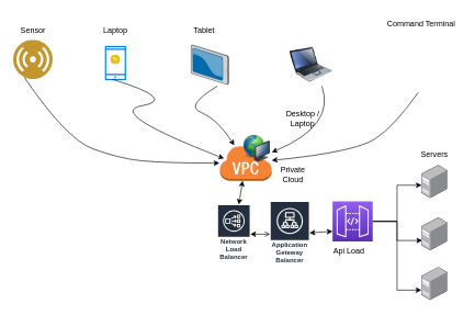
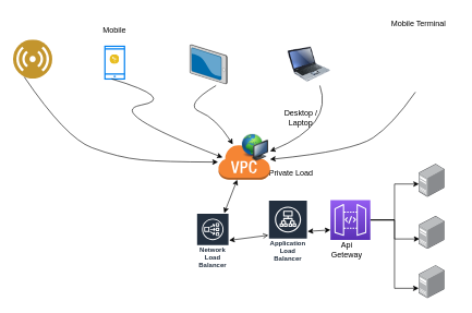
- <mxCell id="6" value="Command Terminal" style="text;html=1;strokeColor=none;fillColor=none;align=center;verticalAlign=middle;whiteSpace=wrap;rounded=0;" parent="1" vertex="1"><mxGeometry x="580" y="20" width="120" height="30" as="geometry" /></mxCell>
+ <mxCell id="6" value="Mobile Terminal" style="text;html=1;strokeColor=none;fillColor=none;align=center;verticalAlign=middle;whiteSpace=wrap;rounded=0;" parent="1" vertex="1"><mxGeometry x="580" y="20" width="120" height="30" as="geometry" /></mxCell>
- <mxCell id="11" value="Sensor" style="text;html=1;strokeColor=none;fillColor=none;align=center;verticalAlign=middle;whiteSpace=wrap;rounded=0;" parent="1" vertex="1"><mxGeometry x="20" y="30" width="60" height="30" as="geometry" /></mxCell>
- <mxCell id="12" value="Laptop" style="text;html=1;strokeColor=none;fillColor=none;align=center;verticalAlign=middle;whiteSpace=wrap;rounded=0;" parent="1" vertex="1"><mxGeometry x="145" y="30" width="60" height="30" as="geometry" /></mxCell>
+ <mxCell id="12" value="Mobile" style="text;html=1;strokeColor=none;fillColor=none;align=center;verticalAlign=middle;whiteSpace=wrap;rounded=0;" parent="1" vertex="1"><mxGeometry x="145" y="30" width="60" height="30" as="geometry" /></mxCell>
- <mxCell id="13" value="Tablet" style="text;html=1;strokeColor=none;fillColor=none;align=center;verticalAlign=middle;whiteSpace=wrap;rounded=0;" parent="1" vertex="1"><mxGeometry x="280" y="30" width="60" height="30" as="geometry" /></mxCell>
- <mxCell id="29" value="Servers" style="text;html=1;strokeColor=none;fillColor=none;align=center;verticalAlign=middle;whiteSpace=wrap;rounded=0;" parent="1" vertex="1"><mxGeometry x="630" y="220" width="60" height="30" as="geometry" /></mxCell>
- <mxCell id="30" value="Private Cloud" style="text;html=1;strokeColor=none;fillColor=none;align=center;verticalAlign=middle;whiteSpace=wrap;rounded=0;" parent="1" vertex="1"><mxGeometry x="410" y="250" width="70" height="30" as="geometry" /></mxCell>
+ <mxCell id="30" value="Private Load" style="text;html=1;strokeColor=none;fillColor=none;align=center;verticalAlign=middle;whiteSpace=wrap;rounded=0;" parent="1" vertex="1"><mxGeometry x="410" y="250" width="70" height="30" as="geometry" /></mxCell>
- <mxCell id="16" value="Network Load Balancer" style="sketch=0;outlineConnect=0;fontColor=#232F3E;gradientColor=none;strokeColor=#ffffff;fillColor=#232F3E;dashed=0;verticalLabelPosition=middle;verticalAlign=bottom;align=center;html=1;whiteSpace=wrap;fontSize=10;fontStyle=1;spacing=3;shape=mxgraph.aws4.productIcon;prIcon=mxgraph.aws4.network_load_balancer;" parent="1" vertex="1"><mxGeometry x="330" y="310" width="50" height="90" as="geometry" /></mxCell>
+ <mxCell id="16" value="Network Load Balancer" style="sketch=0;outlineConnect=0;fontColor=#232F3E;gradientColor=none;strokeColor=#ffffff;fillColor=#232F3E;dashed=0;verticalLabelPosition=middle;verticalAlign=bottom;align=center;html=1;whiteSpace=wrap;fontSize=10;fontStyle=1;spacing=3;shape=mxgraph.aws4.productIcon;prIcon=mxgraph.aws4.network_load_balancer;" parent="1" vertex="1"><mxGeometry x="300" y="325" width="50" height="90" as="geometry" /></mxCell>
- <mxCell id="21" value="Api Load" style="text;html=1;strokeColor=none;fillColor=none;align=center;verticalAlign=middle;whiteSpace=wrap;rounded=0;" parent="1" vertex="1"><mxGeometry x="500" y="366" width="60" height="30" as="geometry" /></mxCell>
+ <mxCell id="21" value="Api Geteway" style="text;html=1;strokeColor=none;fillColor=none;align=center;verticalAlign=middle;whiteSpace=wrap;rounded=0;" parent="1" vertex="1"><mxGeometry x="500" y="366" width="60" height="30" as="geometry" /></mxCell>
- <mxCell id="15" value="Application Geteway Balancer" style="sketch=0;outlineConnect=0;fontColor=#232F3E;gradientColor=none;strokeColor=#ffffff;fillColor=#232F3E;dashed=0;verticalLabelPosition=middle;verticalAlign=bottom;align=center;html=1;whiteSpace=wrap;fontSize=10;fontStyle=1;spacing=3;shape=mxgraph.aws4.productIcon;prIcon=mxgraph.aws4.application_load_balancer;" parent="1" vertex="1"><mxGeometry x="410" y="305" width="60" height="100" as="geometry" /></mxCell>
+ <mxCell id="15" value="Application Load Balancer" style="sketch=0;outlineConnect=0;fontColor=#232F3E;gradientColor=none;strokeColor=#ffffff;fillColor=#232F3E;dashed=0;verticalLabelPosition=middle;verticalAlign=bottom;align=center;html=1;whiteSpace=wrap;fontSize=10;fontStyle=1;spacing=3;shape=mxgraph.aws4.productIcon;prIcon=mxgraph.aws4.application_load_balancer;" parent="1" vertex="1"><mxGeometry x="410" y="305" width="60" height="100" as="geometry" /></mxCell>
